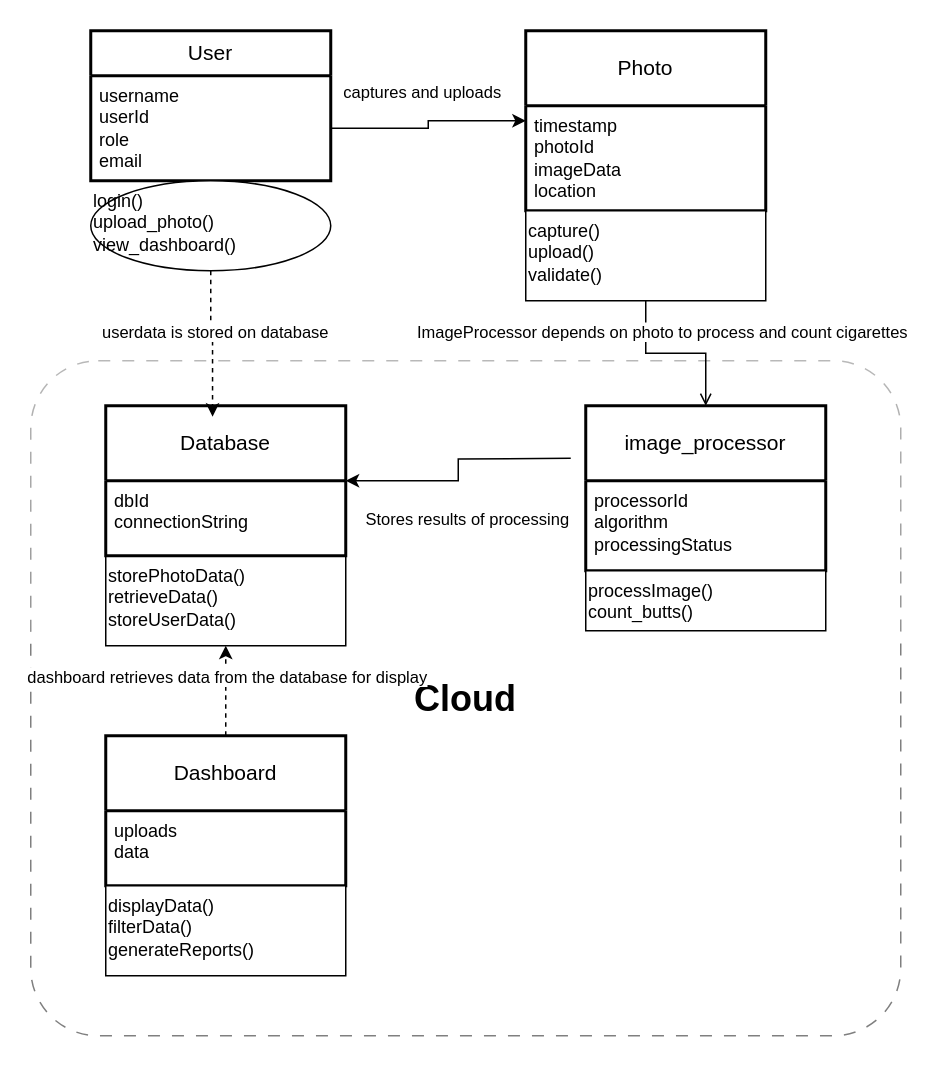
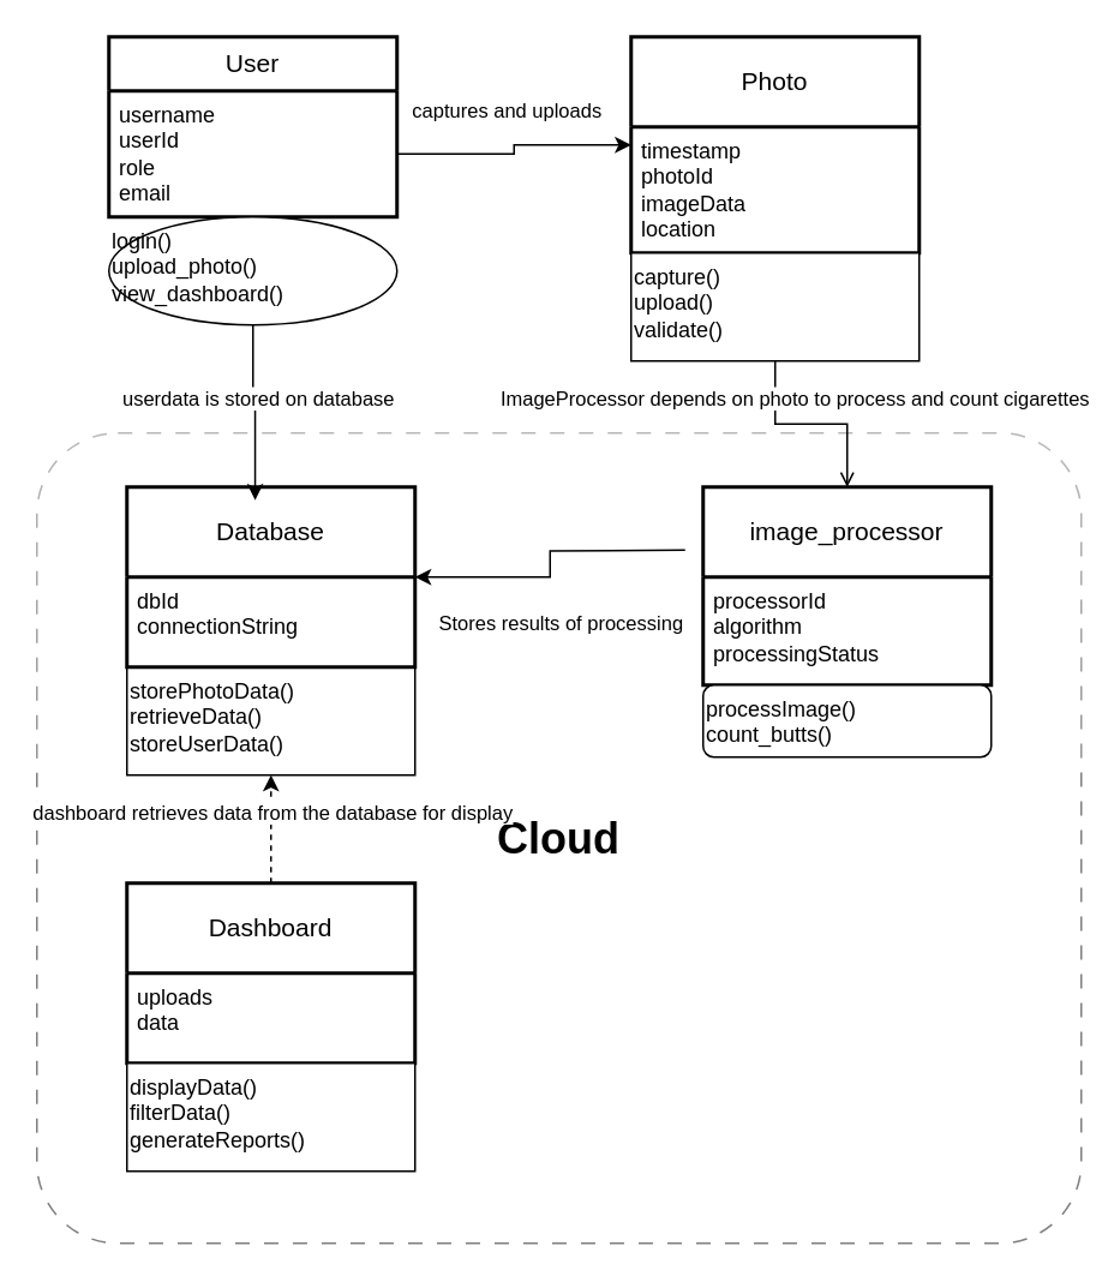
- <mxCell id="24" style="edgeStyle=orthogonalEdgeStyle;rounded=0;orthogonalLoop=1;jettySize=auto;html=1;entryX=0.445;entryY=0.073;entryDx=0;entryDy=0;entryPerimeter=0;dashed=1;" edge="1" parent="1" source="9" target="16"><mxGeometry relative="1" as="geometry" /></mxCell>
+ <mxCell id="24" style="edgeStyle=orthogonalEdgeStyle;rounded=0;orthogonalLoop=1;jettySize=auto;html=1;entryX=0.445;entryY=0.073;entryDx=0;entryDy=0;entryPerimeter=0;" edge="1" parent="1" source="9" target="16"><mxGeometry relative="1" as="geometry" /></mxCell>
- <mxCell id="29" value="processImage()&lt;div&gt;count_butts()&lt;/div&gt;" style="whiteSpace=wrap;html=1;align=left;verticalAlign=top;" vertex="1" parent="26"><mxGeometry y="110" width="160" height="40" as="geometry" /></mxCell>
+ <mxCell id="29" value="processImage()&lt;div&gt;count_butts()&lt;/div&gt;" style="whiteSpace=wrap;html=1;align=left;verticalAlign=top;rounded=1;" vertex="1" parent="26"><mxGeometry y="110" width="160" height="40" as="geometry" /></mxCell>
